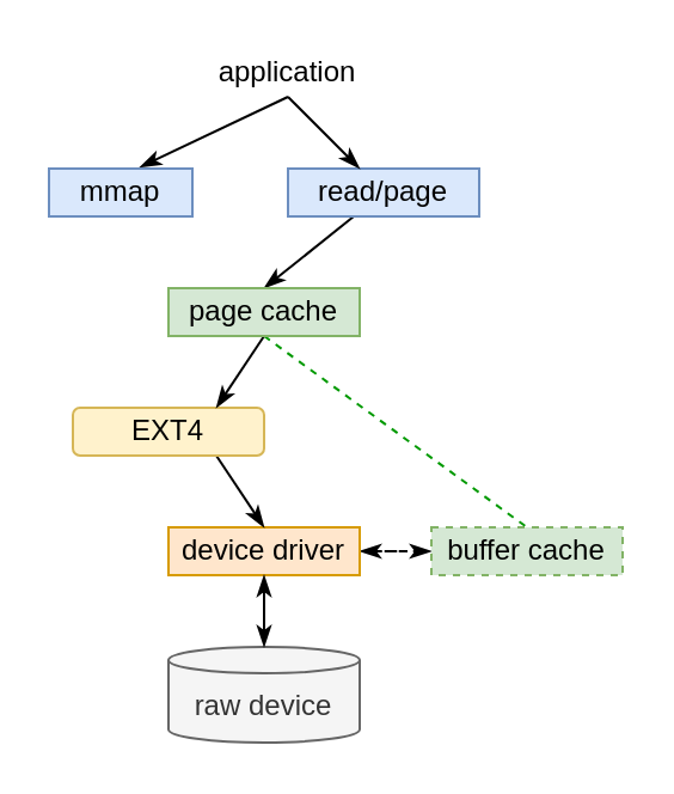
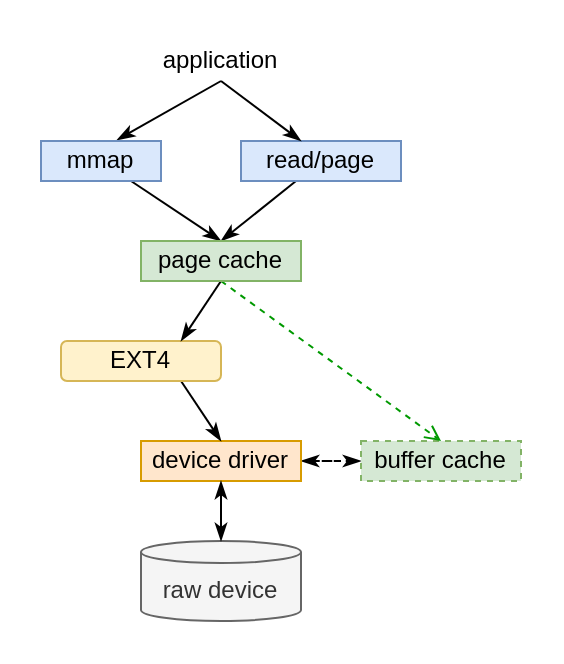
- <mxCell id="9" value="application" style="text;html=1;align=center;verticalAlign=middle;whiteSpace=wrap;rounded=0;" parent="1" vertex="1"><mxGeometry x="80" y="20" width="80" height="20" as="geometry" /></mxCell>
+ <mxCell id="9" value="application" style="text;html=1;align=center;verticalAlign=middle;whiteSpace=wrap;rounded=0;" parent="1" vertex="1"><mxGeometry x="70" y="20" width="80" height="20" as="geometry" /></mxCell>
+ <mxCell id="10" style="rounded=0;orthogonalLoop=1;jettySize=auto;html=1;entryX=0.5;entryY=0;entryDx=0;entryDy=0;endArrow=classicThin;endFill=1;" parent="1" source="11" target="18" edge="1"><mxGeometry relative="1" as="geometry"><mxPoint x="110" y="110" as="targetPoint" /></mxGeometry></mxCell>
- <mxCell id="17" style="rounded=0;orthogonalLoop=1;jettySize=auto;html=1;dashed=1;endArrow=none;endFill=0;entryX=0.5;entryY=0;entryDx=0;entryDy=0;exitX=0.5;exitY=1;exitDx=0;exitDy=0;strokeColor=#009900;" parent="1" source="18" target="6" edge="1"><mxGeometry relative="1" as="geometry" /></mxCell>
+ <mxCell id="17" style="rounded=0;orthogonalLoop=1;jettySize=auto;html=1;dashed=1;endArrow=open;endFill=0;entryX=0.5;entryY=0;entryDx=0;entryDy=0;exitX=0.5;exitY=1;exitDx=0;exitDy=0;strokeColor=#009900;" parent="1" source="18" target="6" edge="1"><mxGeometry relative="1" as="geometry" /></mxCell>
